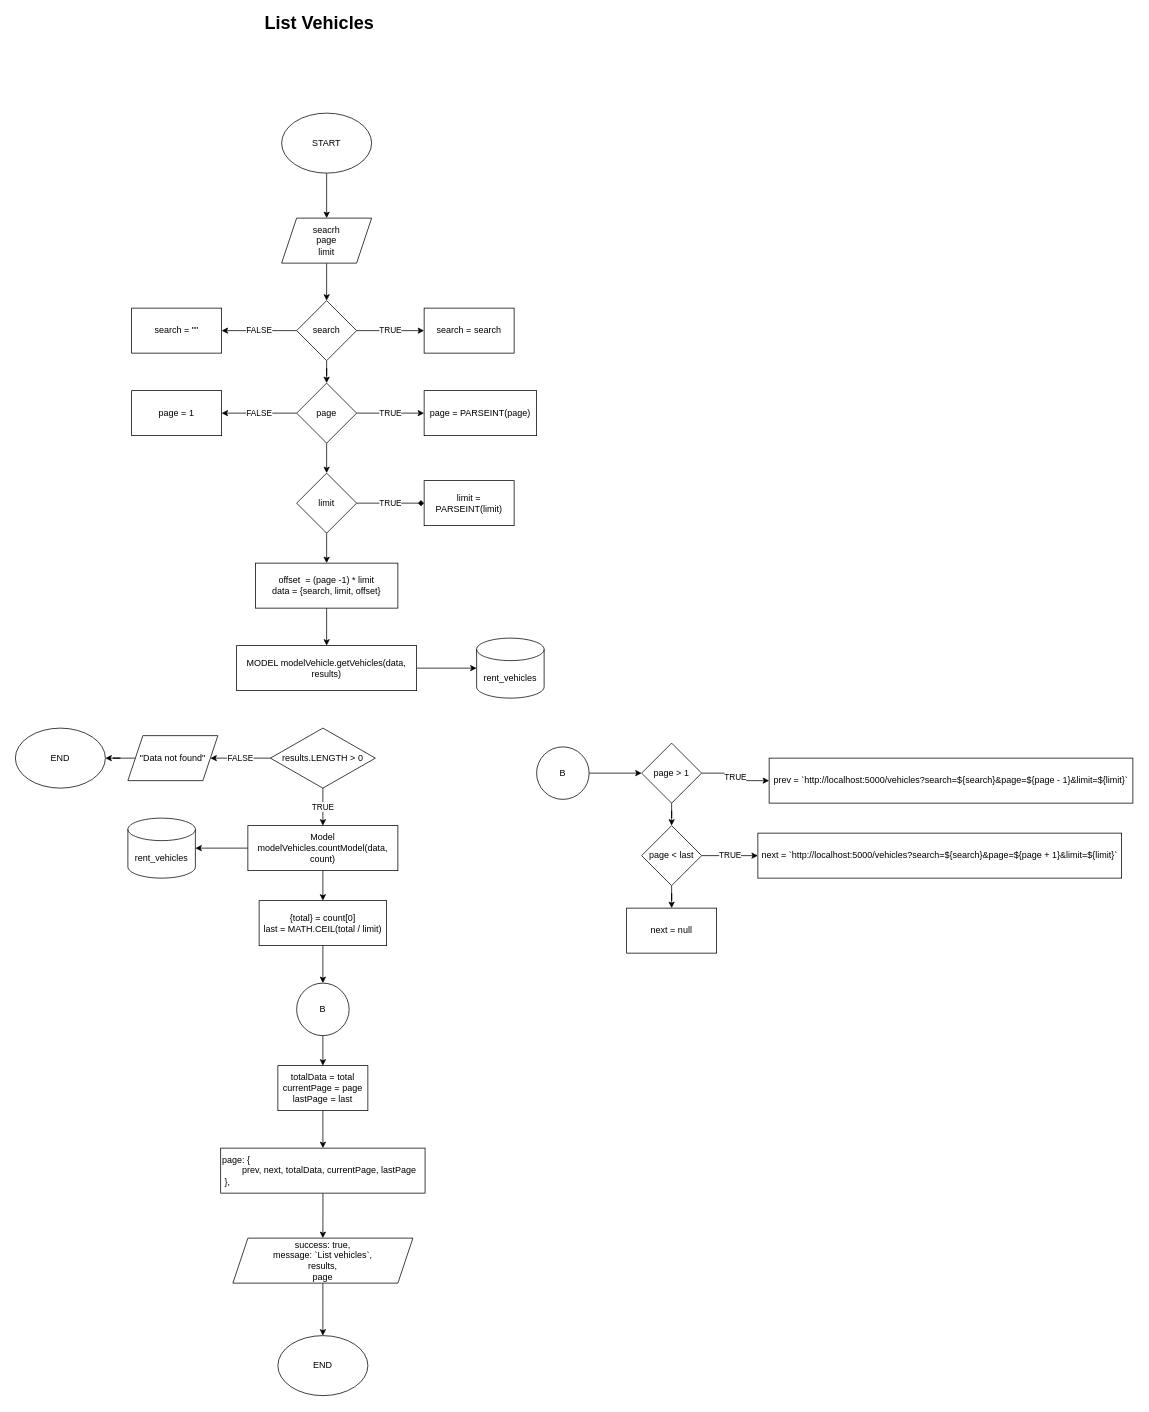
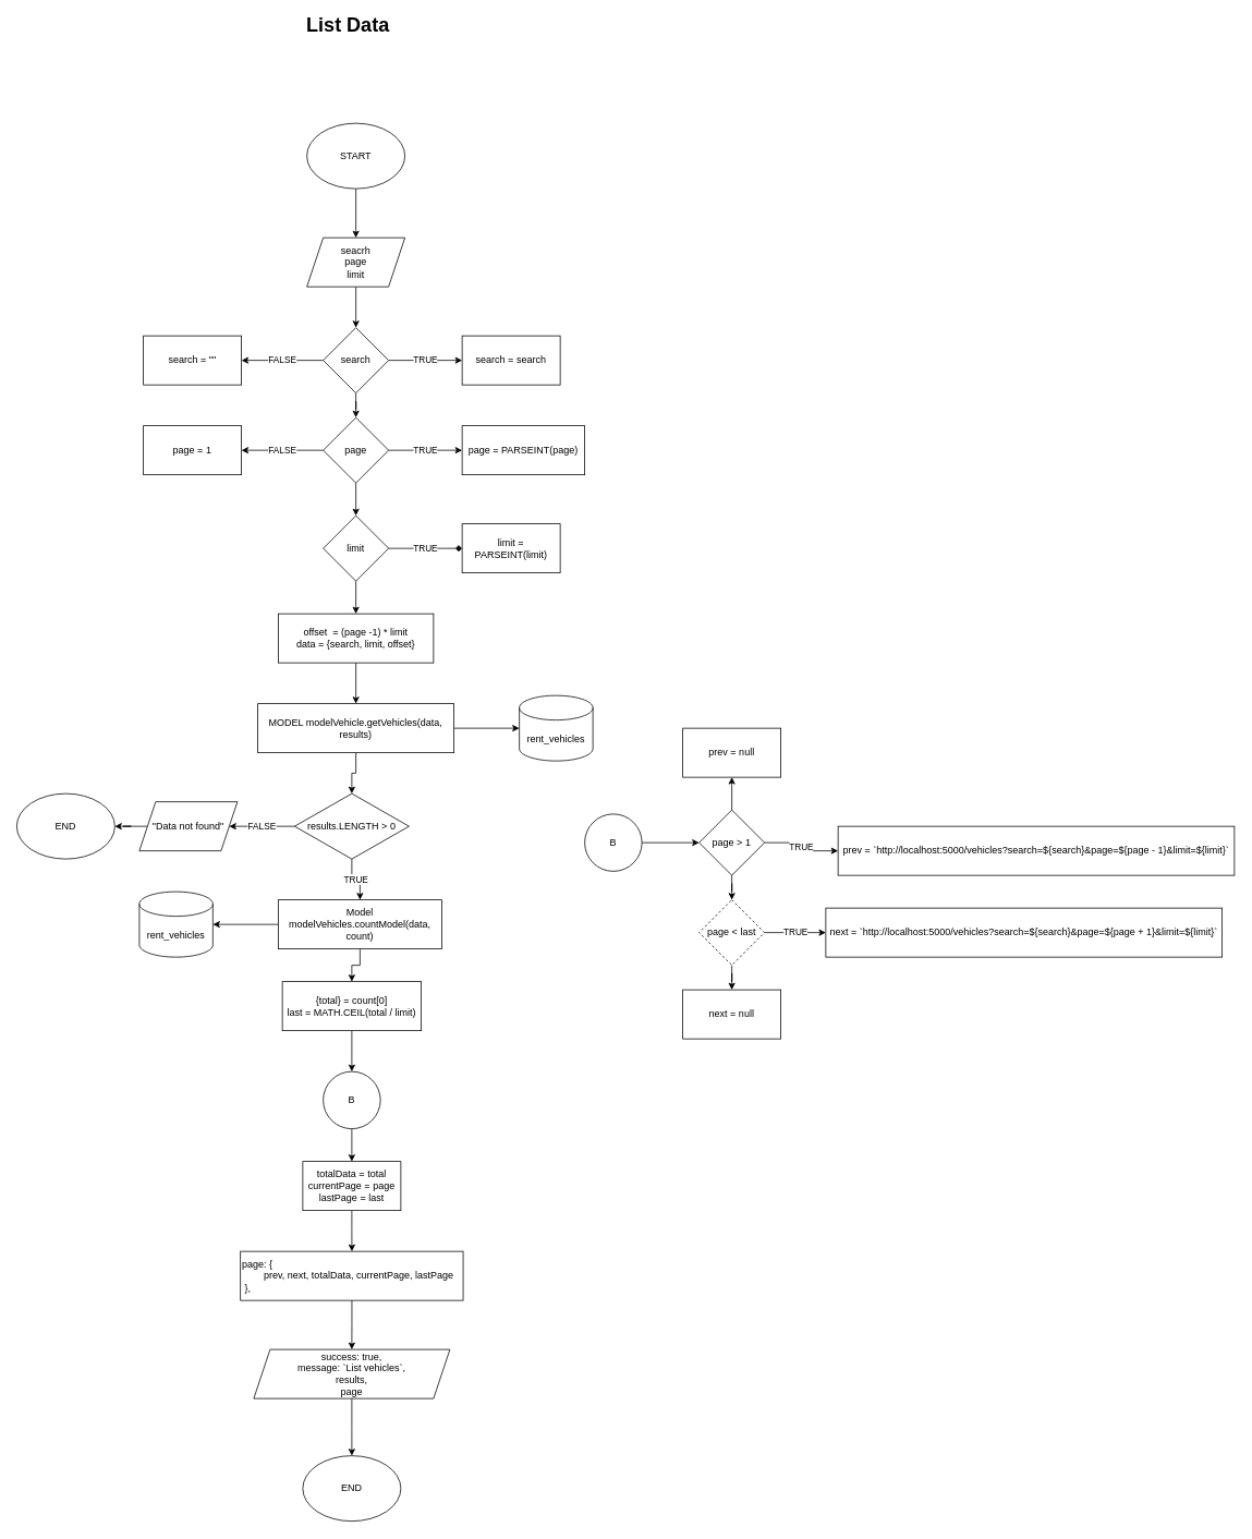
- <mxCell id="61" value="&lt;b&gt;&lt;font style=&quot;font-size: 24px&quot;&gt;List Vehicles&lt;/font&gt;&lt;/b&gt;" style="text;html=1;align=center;verticalAlign=middle;resizable=0;points=[];autosize=1;strokeColor=none;fillColor=none;" vertex="1" parent="1"><mxGeometry x="345" y="20" width="160" height="20" as="geometry" /></mxCell>
+ <mxCell id="61" value="&lt;b&gt;&lt;font style=&quot;font-size: 24px&quot;&gt;List Data&lt;/font&gt;&lt;/b&gt;" style="text;html=1;align=center;verticalAlign=middle;resizable=0;points=[];autosize=1;strokeColor=none;fillColor=none;" vertex="1" parent="1"><mxGeometry x="345" y="20" width="160" height="20" as="geometry" /></mxCell>
+ <mxCell id="50" value="prev = null" style="rounded=0;whiteSpace=wrap;html=1;" vertex="1" parent="1"><mxGeometry x="835" y="890" width="120" height="60" as="geometry" /></mxCell>
+ <mxCell id="25" value="" style="edgeStyle=orthogonalEdgeStyle;rounded=0;orthogonalLoop=1;jettySize=auto;html=1;fontSize=12;" edge="1" parent="1" source="26" target="30"><mxGeometry relative="1" as="geometry" /></mxCell>
+ <mxCell id="45" value="" style="edgeStyle=orthogonalEdgeStyle;rounded=0;orthogonalLoop=1;jettySize=auto;html=1;" edge="1" parent="1" source="47" target="50"><mxGeometry relative="1" as="geometry" /></mxCell>
- <mxCell id="35" value="Model modelVehicles.countModel(data, count)" style="rounded=0;whiteSpace=wrap;html=1;" vertex="1" parent="1"><mxGeometry x="330" y="1100" width="200" height="60" as="geometry" /></mxCell>
+ <mxCell id="35" value="Model modelVehicles.countModel(data, count)" style="rounded=0;whiteSpace=wrap;html=1;" vertex="1" parent="1"><mxGeometry x="340" y="1100" width="200" height="60" as="geometry" /></mxCell>
- <mxCell id="53" value="page &amp;lt; last" style="rhombus;whiteSpace=wrap;html=1;" vertex="1" parent="1"><mxGeometry x="855" y="1100" width="80" height="80" as="geometry" /></mxCell>
+ <mxCell id="53" value="page &amp;lt; last" style="rhombus;whiteSpace=wrap;html=1;dashed=1;" vertex="1" parent="1"><mxGeometry x="855" y="1100" width="80" height="80" as="geometry" /></mxCell>
